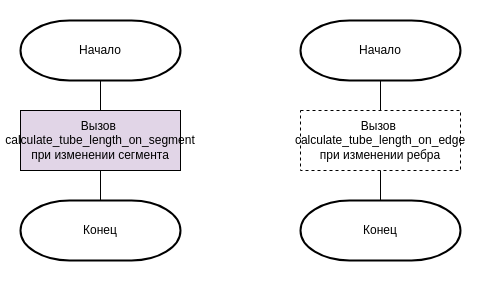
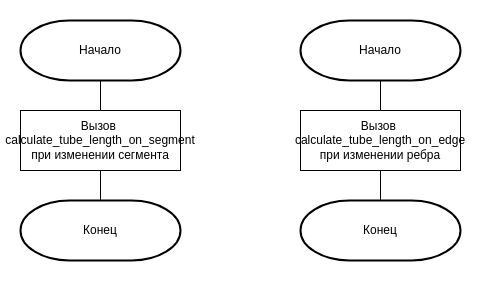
- <mxCell id="5" value="Вызов&amp;nbsp;&lt;div&gt;calculate_tube_length_on_segment при изменении сегмента&lt;/div&gt;" style="rounded=0;whiteSpace=wrap;html=1;fillColor=#e1d5e7;" parent="1" vertex="1"><mxGeometry x="20" y="110" width="160" height="60" as="geometry" /></mxCell>
+ <mxCell id="5" value="Вызов&amp;nbsp;&lt;div&gt;calculate_tube_length_on_segment при изменении сегмента&lt;/div&gt;" style="rounded=0;whiteSpace=wrap;html=1;" parent="1" vertex="1"><mxGeometry x="20" y="110" width="160" height="60" as="geometry" /></mxCell>
- <mxCell id="10" value="Вызов&amp;nbsp;&lt;div&gt;calculate_tube_length_on_edge при изменении ребра&lt;/div&gt;" style="rounded=0;whiteSpace=wrap;html=1;dashed=1;" parent="1" vertex="1"><mxGeometry x="300" y="110" width="160" height="60" as="geometry" /></mxCell>
+ <mxCell id="10" value="Вызов&amp;nbsp;&lt;div&gt;calculate_tube_length_on_edge при изменении ребра&lt;/div&gt;" style="rounded=0;whiteSpace=wrap;html=1;" parent="1" vertex="1"><mxGeometry x="300" y="110" width="160" height="60" as="geometry" /></mxCell>
